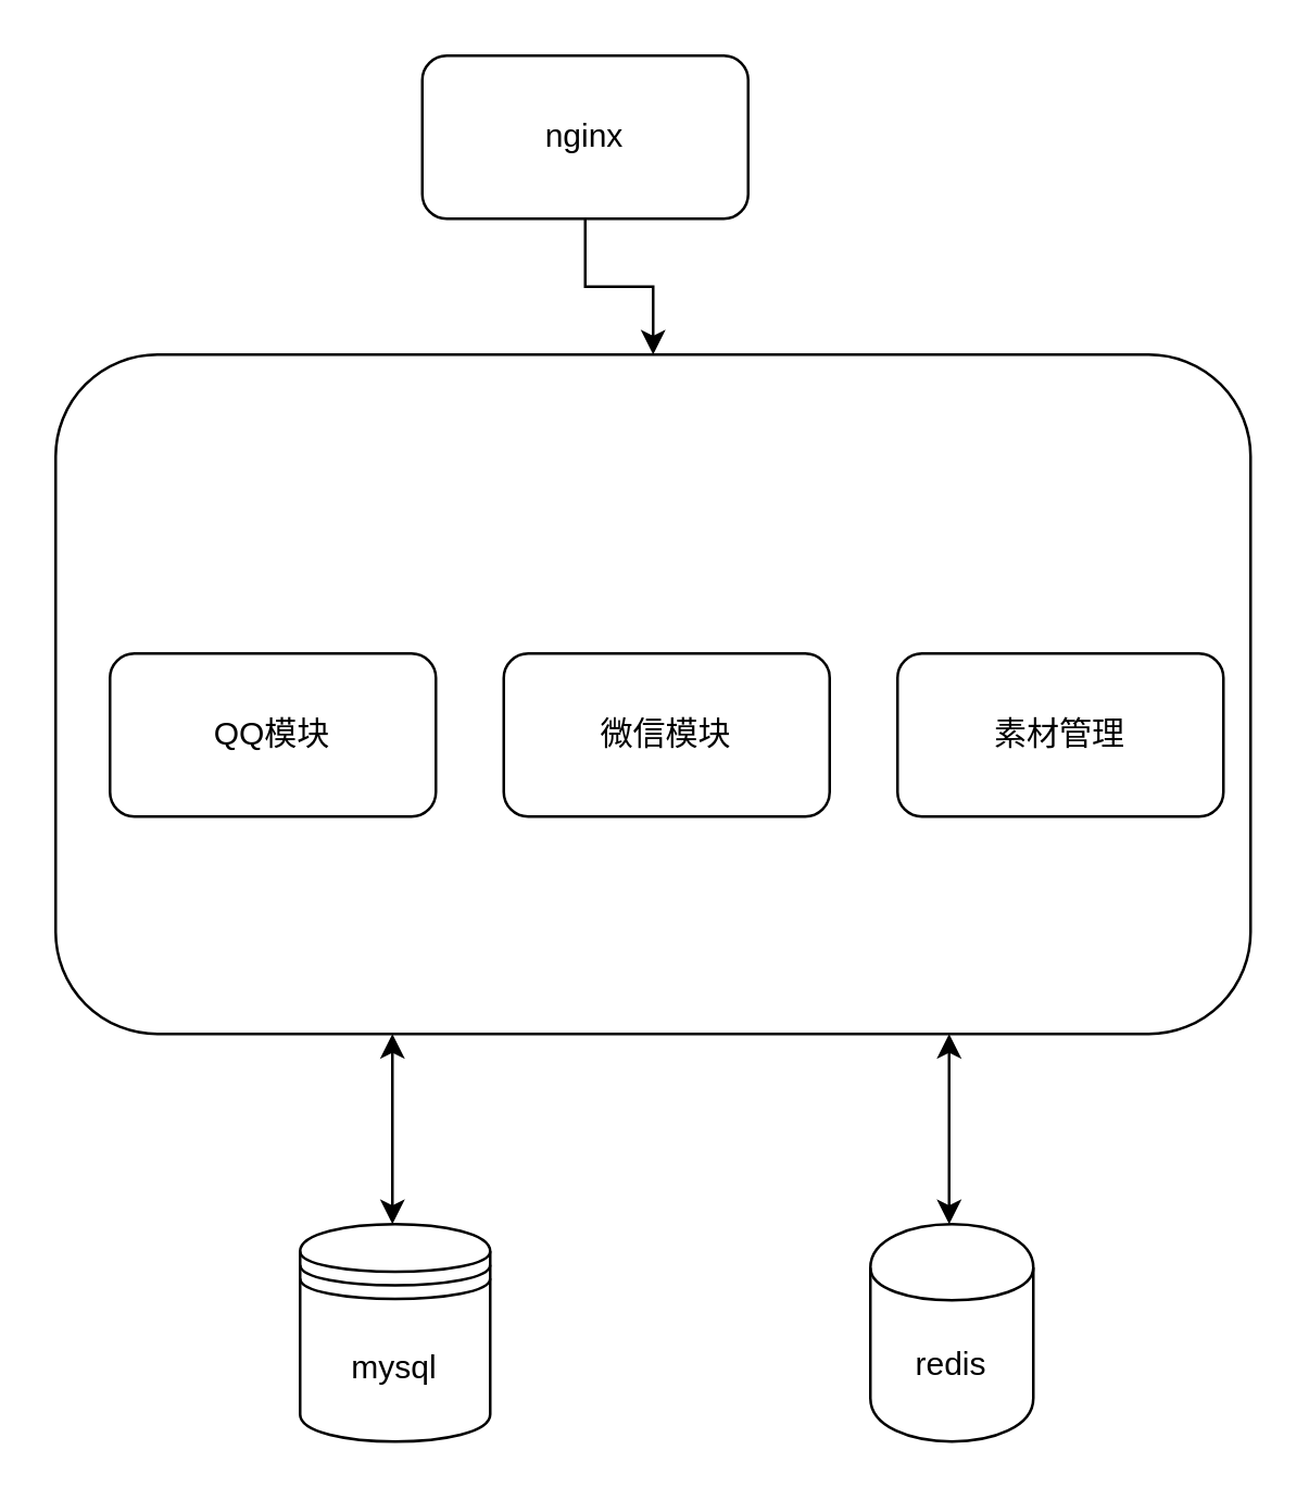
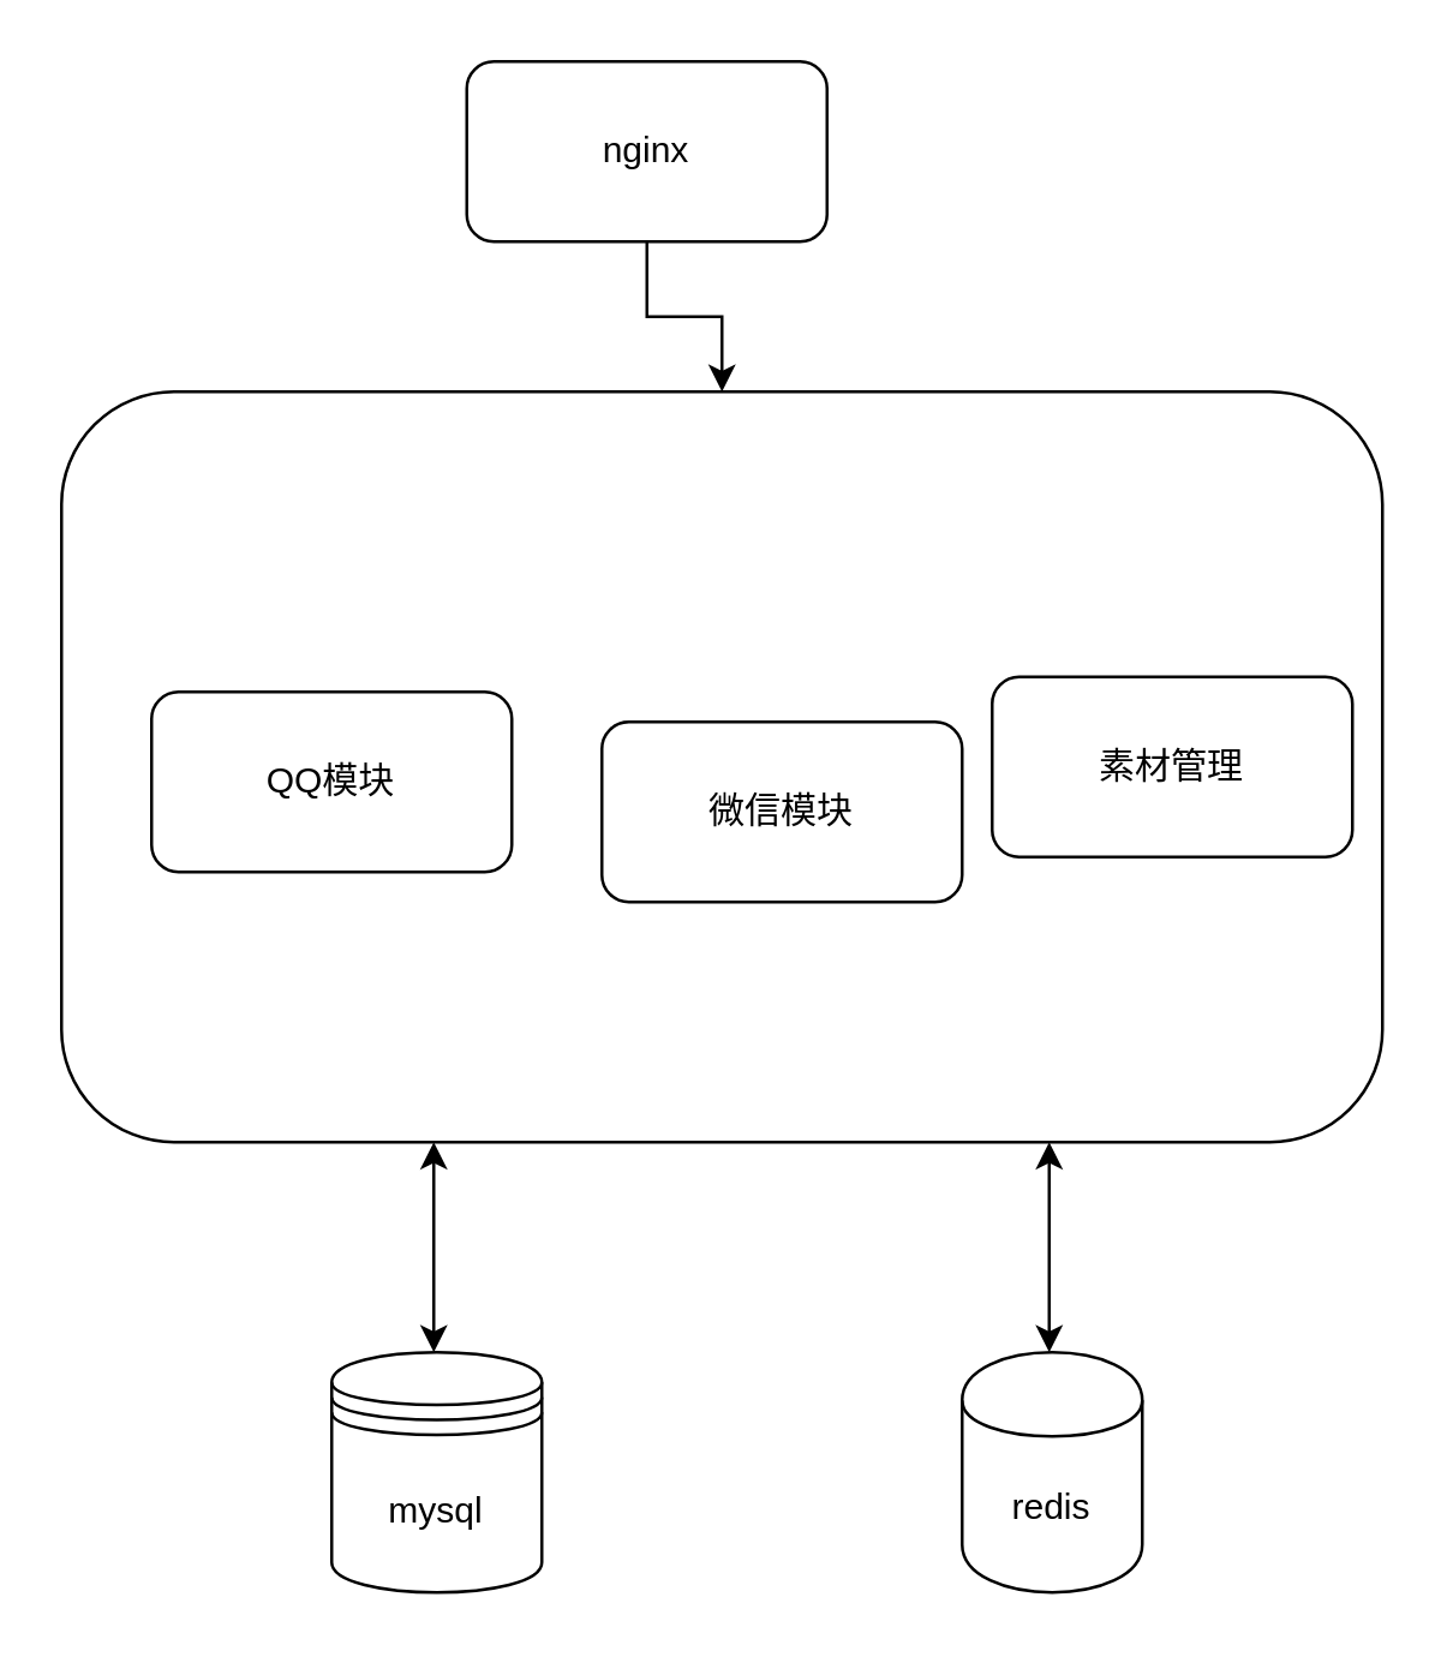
- <mxCell id="6" value="QQ模块" style="rounded=1;whiteSpace=wrap;html=1;" vertex="1" parent="1"><mxGeometry x="40" y="240" width="120" height="60" as="geometry" /></mxCell>
+ <mxCell id="6" value="QQ模块" style="rounded=1;whiteSpace=wrap;html=1;" vertex="1" parent="1"><mxGeometry x="50" y="230" width="120" height="60" as="geometry" /></mxCell>
- <mxCell id="5" value="微信模块" style="rounded=1;whiteSpace=wrap;html=1;" vertex="1" parent="1"><mxGeometry x="185" y="240" width="120" height="60" as="geometry" /></mxCell>
+ <mxCell id="5" value="微信模块" style="rounded=1;whiteSpace=wrap;html=1;" vertex="1" parent="1"><mxGeometry x="200" y="240" width="120" height="60" as="geometry" /></mxCell>
- <mxCell id="7" value="素材管理" style="rounded=1;whiteSpace=wrap;html=1;" vertex="1" parent="1"><mxGeometry x="330" y="240" width="120" height="60" as="geometry" /></mxCell>
+ <mxCell id="7" value="素材管理" style="rounded=1;whiteSpace=wrap;html=1;" vertex="1" parent="1"><mxGeometry x="330" y="225" width="120" height="60" as="geometry" /></mxCell>
